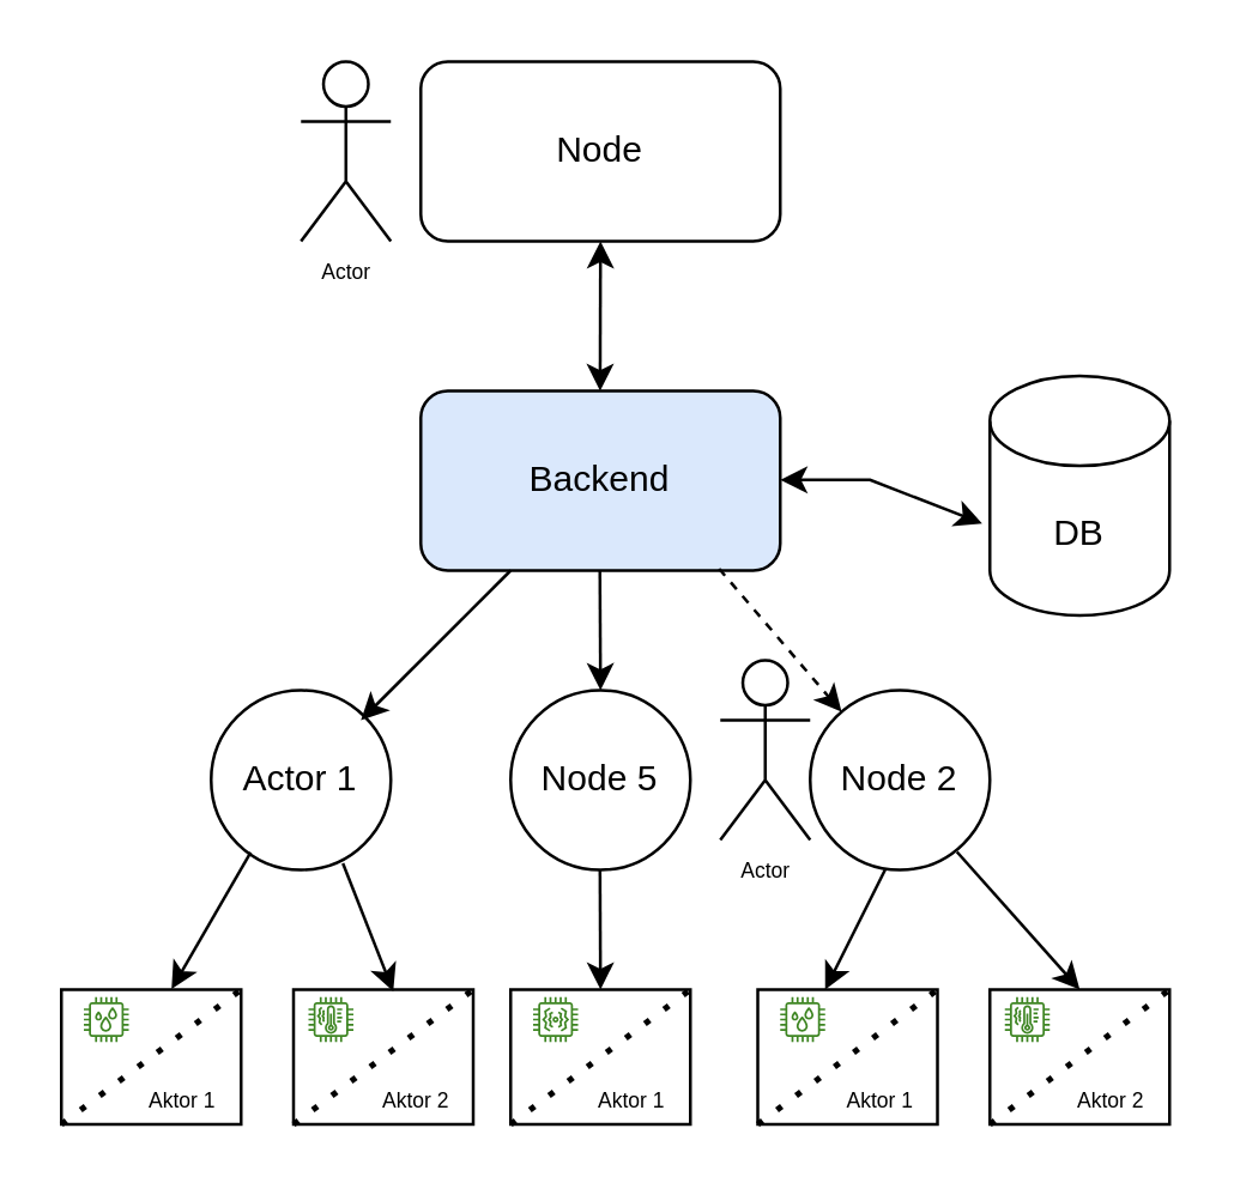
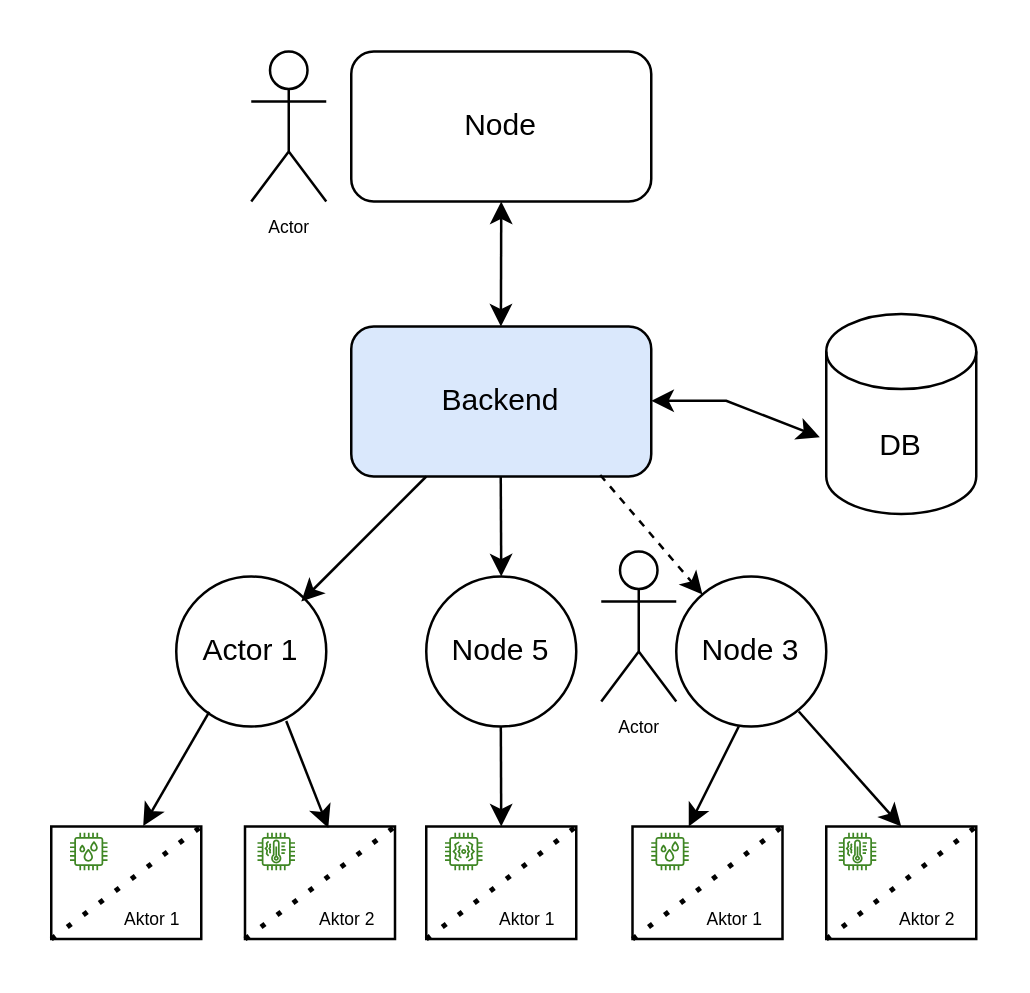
- <mxCell id="9" value="Node 2" style="ellipse;whiteSpace=wrap;html=1;aspect=fixed;" vertex="1" parent="1"><mxGeometry x="270" y="230" width="60" height="60" as="geometry" /></mxCell>
+ <mxCell id="9" value="Node 3" style="ellipse;whiteSpace=wrap;html=1;aspect=fixed;" vertex="1" parent="1"><mxGeometry x="270" y="230" width="60" height="60" as="geometry" /></mxCell>
